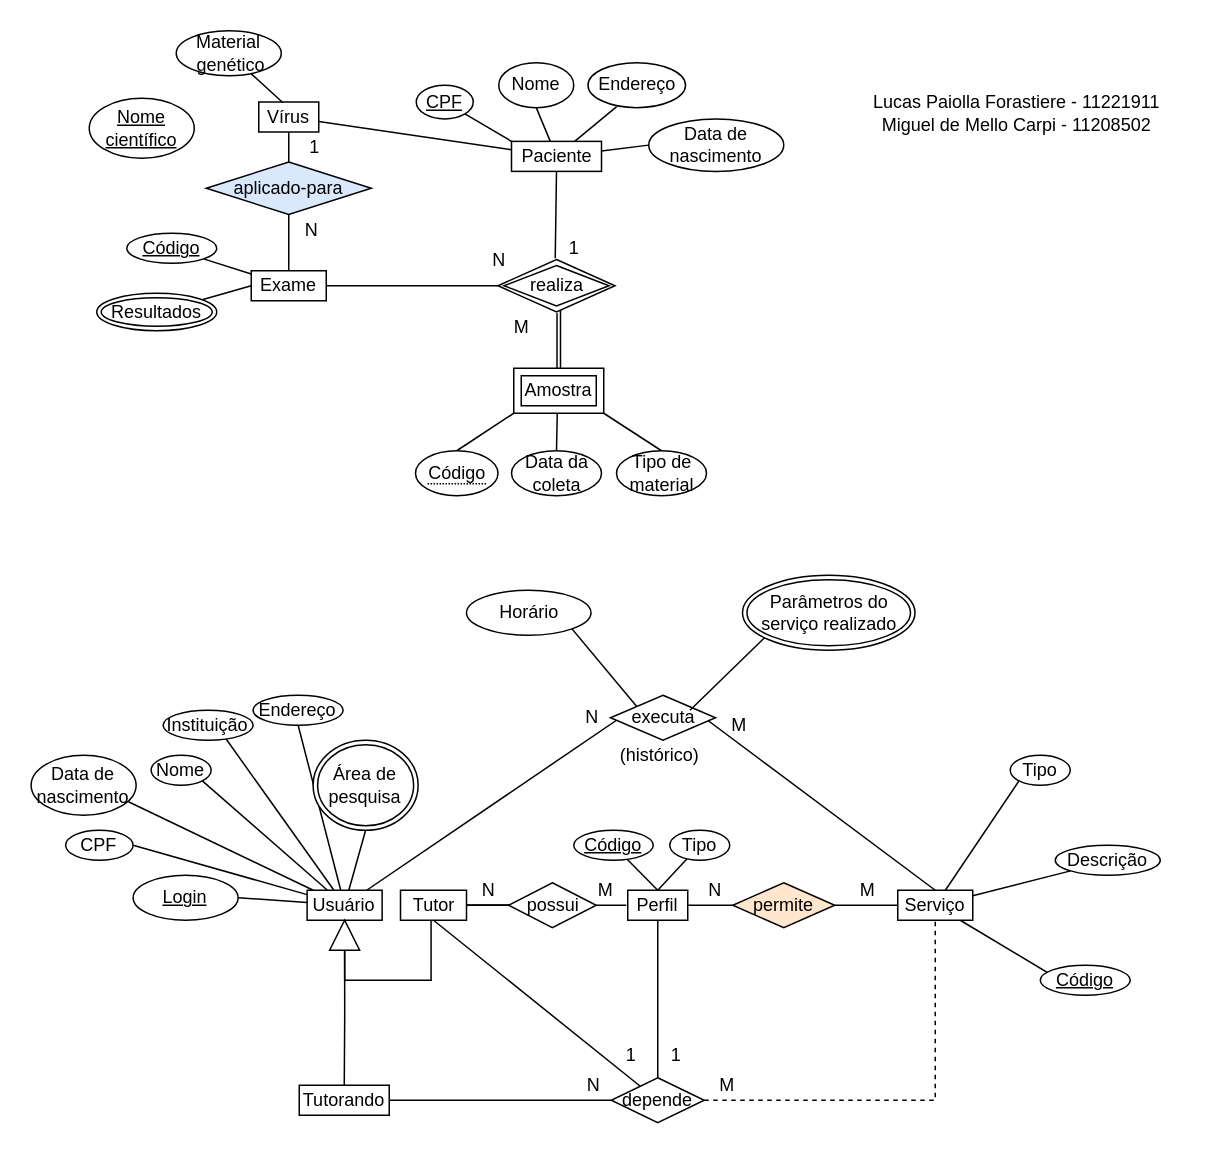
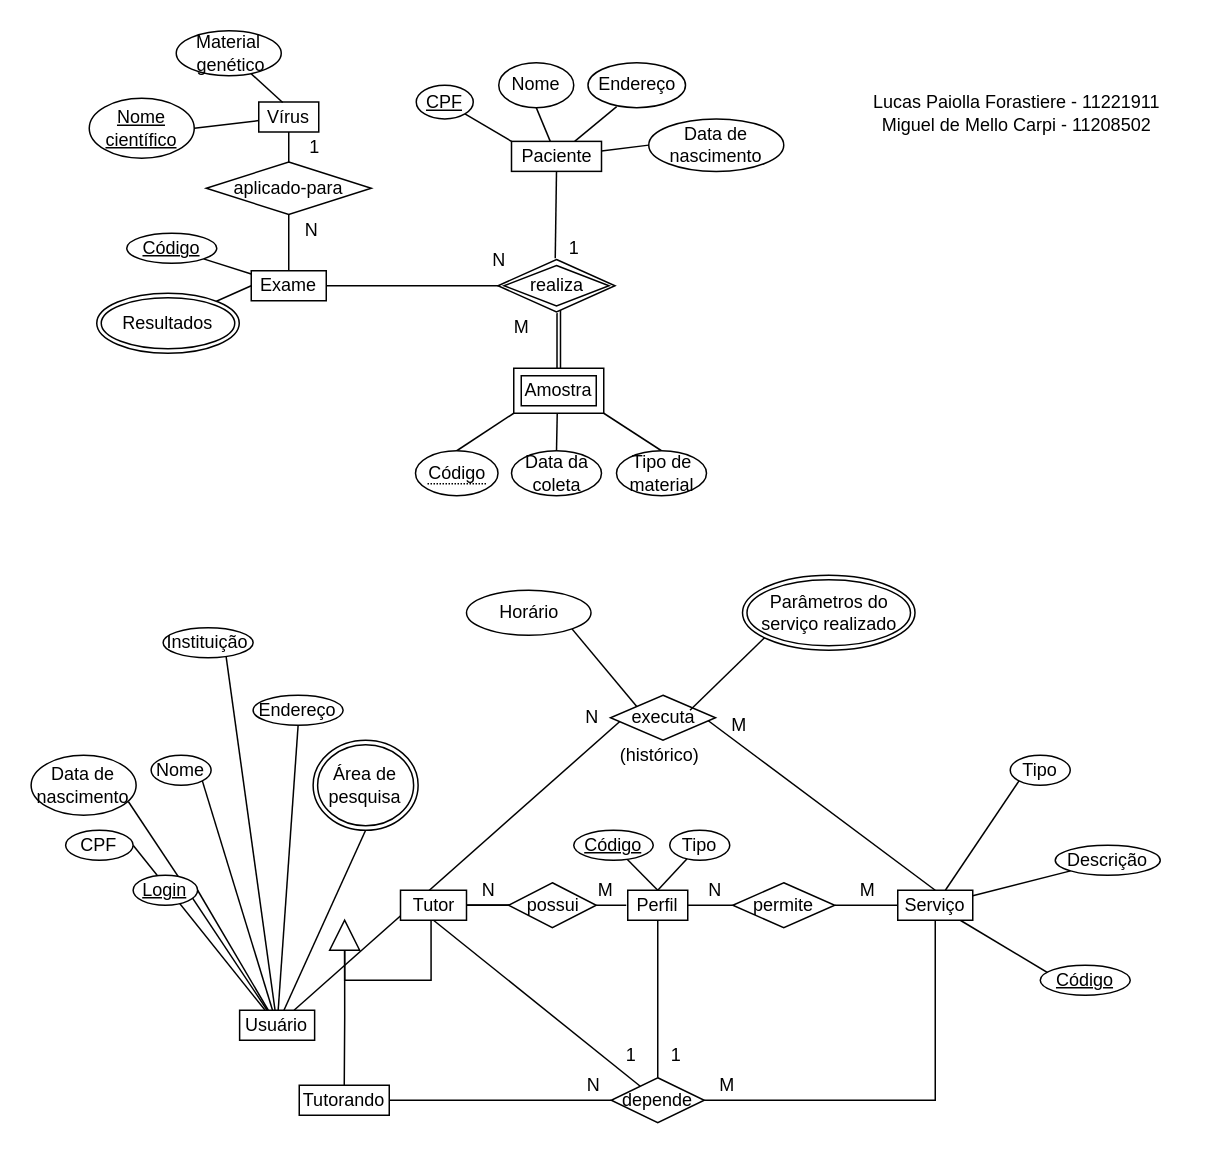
- <mxCell id="37" style="edgeStyle=none;rounded=0;orthogonalLoop=1;jettySize=auto;html=1;endArrow=none;endFill=0;" parent="1" source="38" target="7" edge="1"><mxGeometry relative="1" as="geometry" /></mxCell>
+ <mxCell id="37" style="edgeStyle=none;rounded=0;orthogonalLoop=1;jettySize=auto;html=1;entryX=1;entryY=0.5;entryDx=0;entryDy=0;endArrow=none;endFill=0;" parent="1" source="38" target="39" edge="1"><mxGeometry relative="1" as="geometry" /></mxCell>
- <mxCell id="60" value="aplicado-para" style="rhombus;whiteSpace=wrap;html=1;fillColor=#dae8fc;" parent="1" vertex="1"><mxGeometry x="137" y="107.5" width="110" height="35" as="geometry" /></mxCell>
+ <mxCell id="60" value="aplicado-para" style="rhombus;whiteSpace=wrap;html=1;" parent="1" vertex="1"><mxGeometry x="137" y="107.5" width="110" height="35" as="geometry" /></mxCell>
- <mxCell id="77" value="Resultados" style="ellipse;shape=doubleEllipse;margin=3;whiteSpace=wrap;html=1;align=center;" parent="1" vertex="1"><mxGeometry x="64" y="195" width="80" height="25" as="geometry" /></mxCell>
+ <mxCell id="77" value="Resultados" style="ellipse;shape=doubleEllipse;margin=3;whiteSpace=wrap;html=1;align=center;" parent="1" vertex="1"><mxGeometry x="64" y="195" width="95" height="40" as="geometry" /></mxCell>
- <mxCell id="28" value="Instituição" style="ellipse;whiteSpace=wrap;html=1;direction=east;" parent="1" vertex="1"><mxGeometry x="108.25" y="473" width="60" height="20" as="geometry" /></mxCell>
+ <mxCell id="28" value="Instituição" style="ellipse;whiteSpace=wrap;html=1;direction=east;" parent="1" vertex="1"><mxGeometry x="108.25" y="418" width="60" height="20" as="geometry" /></mxCell>
- <mxCell id="68" value="Login" style="ellipse;whiteSpace=wrap;html=1;align=center;fontStyle=4;" parent="1" vertex="1"><mxGeometry x="88.25" y="583" width="70" height="30" as="geometry" /></mxCell>
+ <mxCell id="68" value="Login" style="ellipse;whiteSpace=wrap;html=1;align=center;fontStyle=4;" parent="1" vertex="1"><mxGeometry x="88.25" y="583" width="43" height="20" as="geometry" /></mxCell>
- <mxCell id="24" value="Usuário" style="rounded=0;whiteSpace=wrap;html=1;direction=east;" parent="1" vertex="1"><mxGeometry x="204.25" y="593" width="50" height="20" as="geometry" /></mxCell>
+ <mxCell id="24" value="Usuário" style="rounded=0;whiteSpace=wrap;html=1;direction=east;" parent="1" vertex="1"><mxGeometry x="159.25" y="673" width="50" height="20" as="geometry" /></mxCell>
- <mxCell id="57" value="permite" style="rhombus;whiteSpace=wrap;html=1;fillColor=#ffe6cc;" parent="1" vertex="1"><mxGeometry x="488" y="588" width="68" height="30" as="geometry" /></mxCell>
+ <mxCell id="57" value="permite" style="rhombus;whiteSpace=wrap;html=1;" parent="1" vertex="1"><mxGeometry x="488" y="588" width="68" height="30" as="geometry" /></mxCell>
- <mxCell id="99" style="edgeStyle=orthogonalEdgeStyle;rounded=0;orthogonalLoop=1;jettySize=auto;html=1;entryX=0.5;entryY=1;entryDx=0;entryDy=0;endArrow=none;endFill=0;dashed=1;" parent="1" source="101" target="44" edge="1"><mxGeometry relative="1" as="geometry" /></mxCell>
+ <mxCell id="99" style="edgeStyle=orthogonalEdgeStyle;rounded=0;orthogonalLoop=1;jettySize=auto;html=1;entryX=0.5;entryY=1;entryDx=0;entryDy=0;endArrow=none;endFill=0;" parent="1" source="101" target="44" edge="1"><mxGeometry relative="1" as="geometry" /></mxCell>
